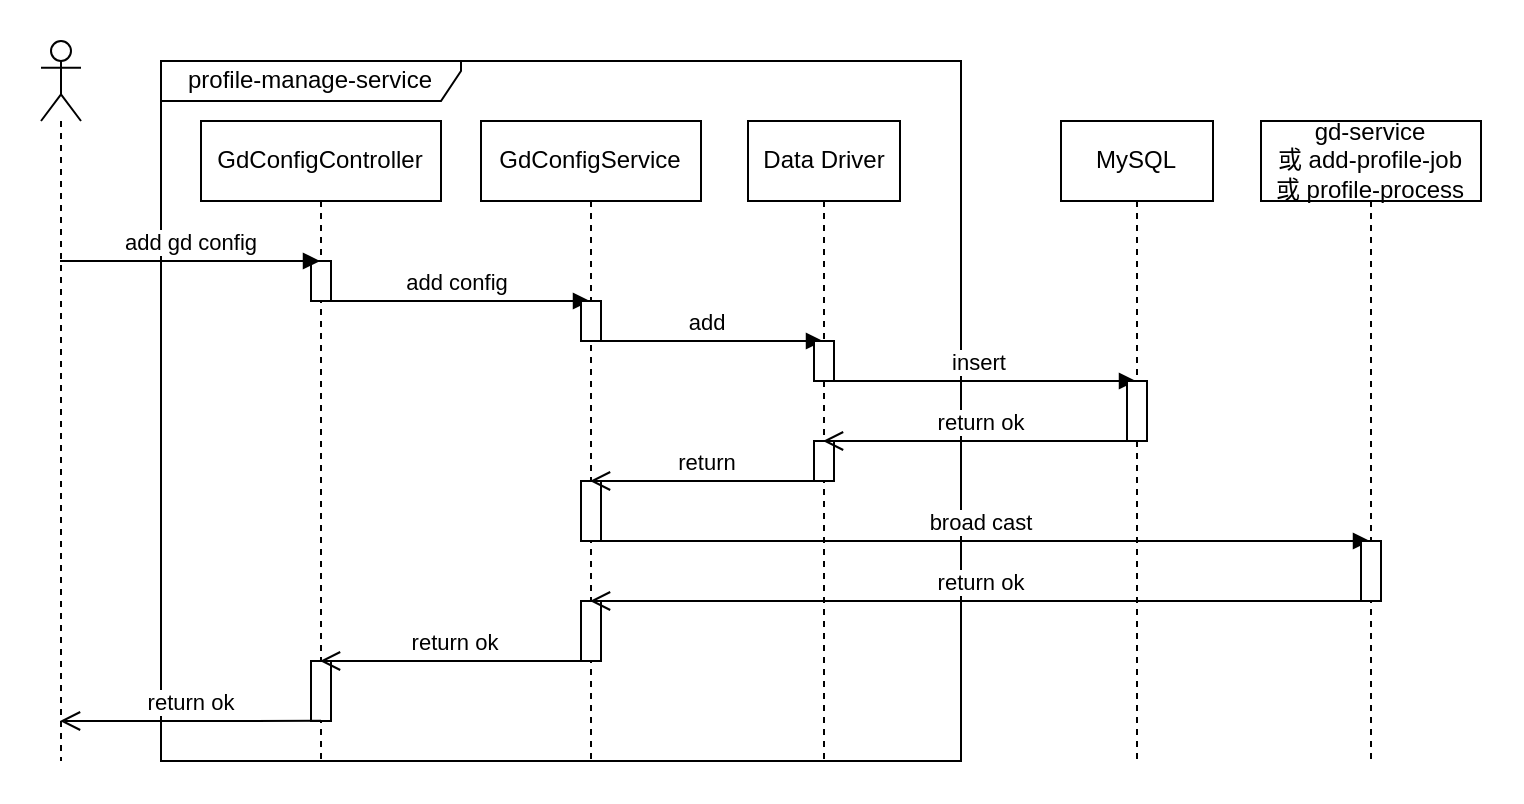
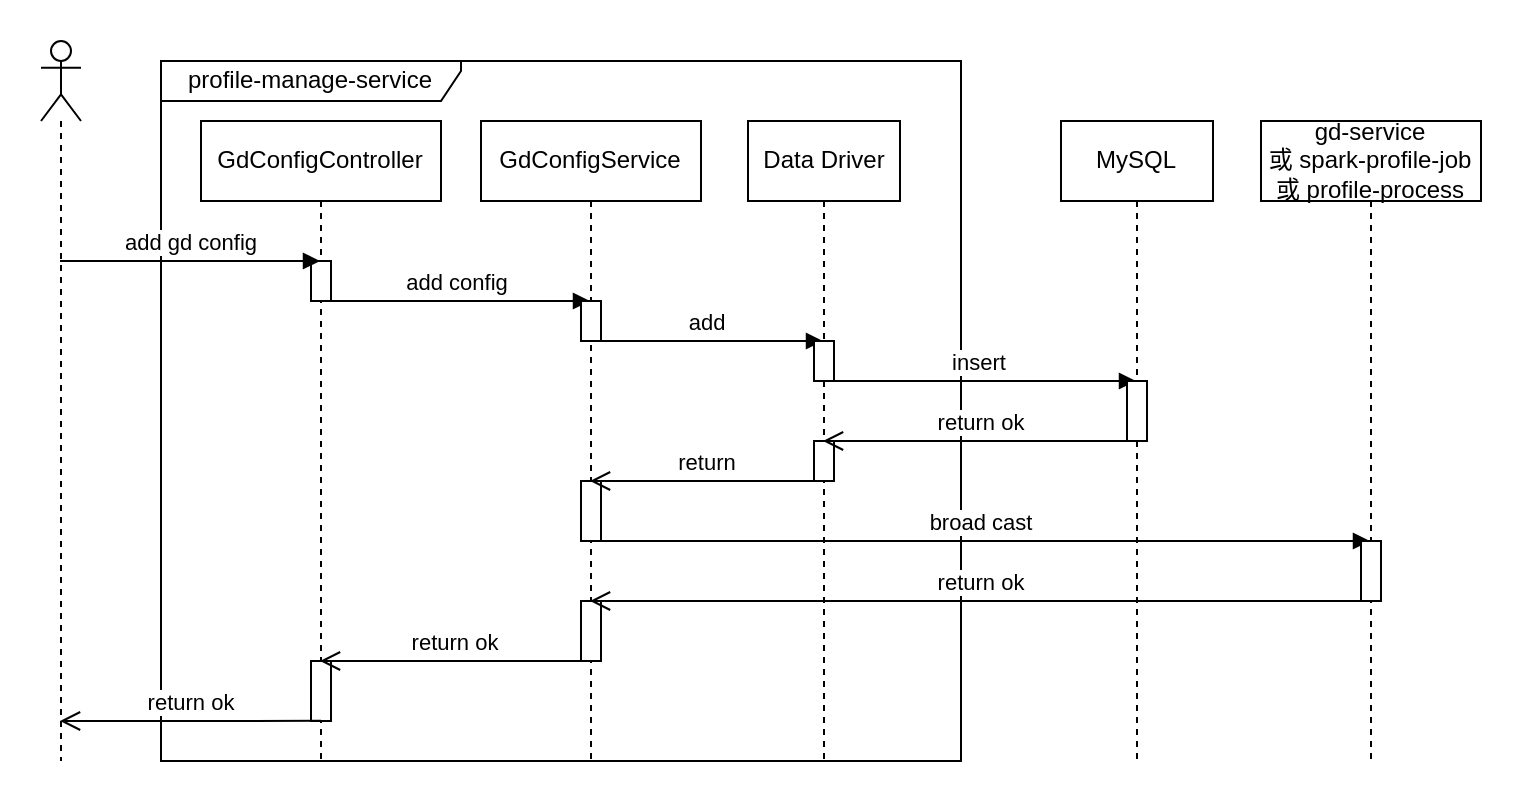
- <mxCell id="19" value="gd-service&lt;br&gt;或 add-profile-job&lt;br&gt;或 profile-process" style="shape=umlLifeline;perimeter=lifelinePerimeter;whiteSpace=wrap;html=1;container=1;collapsible=0;recursiveResize=0;outlineConnect=0;" vertex="1" parent="1"><mxGeometry x="630" y="60" width="110" height="320" as="geometry" /></mxCell>
+ <mxCell id="19" value="gd-service&lt;br&gt;或 spark-profile-job&lt;br&gt;或 profile-process" style="shape=umlLifeline;perimeter=lifelinePerimeter;whiteSpace=wrap;html=1;container=1;collapsible=0;recursiveResize=0;outlineConnect=0;" vertex="1" parent="1"><mxGeometry x="630" y="60" width="110" height="320" as="geometry" /></mxCell>
